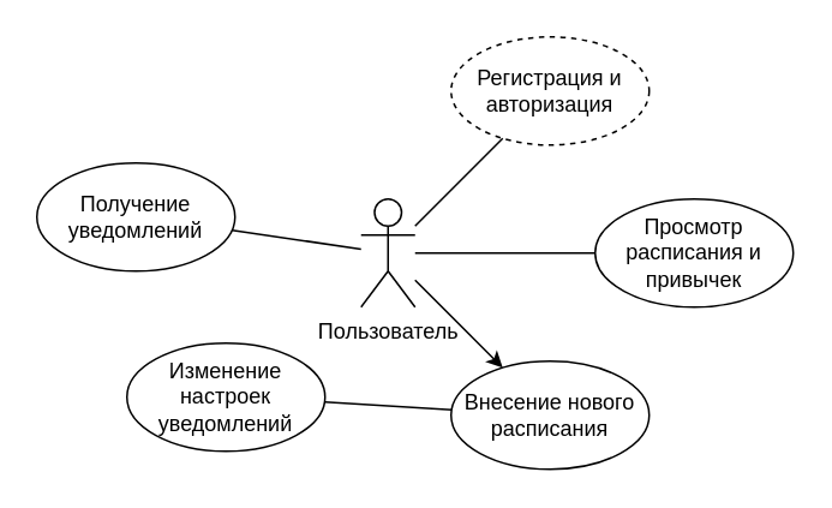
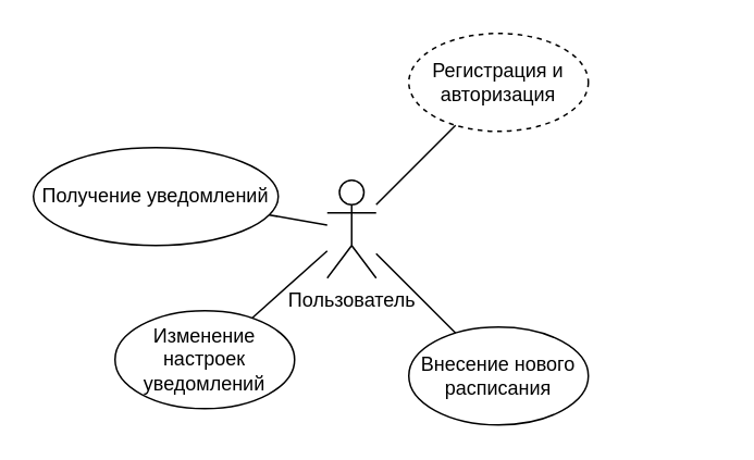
- <mxCell id="11" value="Получение уведомлений" style="ellipse;whiteSpace=wrap;html=1;" vertex="1" parent="1"><mxGeometry x="20" y="90" width="110" height="60" as="geometry" /></mxCell>
+ <mxCell id="11" value="Получение уведомлений" style="ellipse;whiteSpace=wrap;html=1;" vertex="1" parent="1"><mxGeometry x="20" y="90" width="150" height="60" as="geometry" /></mxCell>
- <mxCell id="6" value="" style="endArrow=none;html=1;rounded=0;" edge="1" parent="1" source="2" target="5"><mxGeometry width="50" height="50" relative="1" as="geometry"><mxPoint x="180" y="180" as="sourcePoint" /><mxPoint x="230" y="130" as="targetPoint" /></mxGeometry></mxCell>
- <mxCell id="5" value="Просмотр расписания и привычек" style="ellipse;whiteSpace=wrap;html=1;" vertex="1" parent="1"><mxGeometry x="330" y="110" width="110" height="60" as="geometry" /></mxCell>
- <mxCell id="8" value="" style="endArrow=classic;html=1;rounded=0;" edge="1" parent="1" source="2" target="7"><mxGeometry width="50" height="50" relative="1" as="geometry"><mxPoint x="180" y="180" as="sourcePoint" /><mxPoint x="230" y="130" as="targetPoint" /></mxGeometry></mxCell>
+ <mxCell id="8" value="" style="endArrow=none;html=1;rounded=0;" edge="1" parent="1" source="2" target="7"><mxGeometry width="50" height="50" relative="1" as="geometry"><mxPoint x="180" y="180" as="sourcePoint" /><mxPoint x="230" y="130" as="targetPoint" /></mxGeometry></mxCell>
- <mxCell id="10" value="" style="endArrow=none;html=1;rounded=0;" edge="1" parent="1" source="9" target="7"><mxGeometry width="50" height="50" relative="1" as="geometry"><mxPoint x="180" y="180" as="sourcePoint" /><mxPoint x="230" y="130" as="targetPoint" /></mxGeometry></mxCell>
+ <mxCell id="10" value="" style="endArrow=none;html=1;rounded=0;" edge="1" parent="1" source="9" target="2"><mxGeometry width="50" height="50" relative="1" as="geometry"><mxPoint x="180" y="180" as="sourcePoint" /><mxPoint x="230" y="130" as="targetPoint" /></mxGeometry></mxCell>
